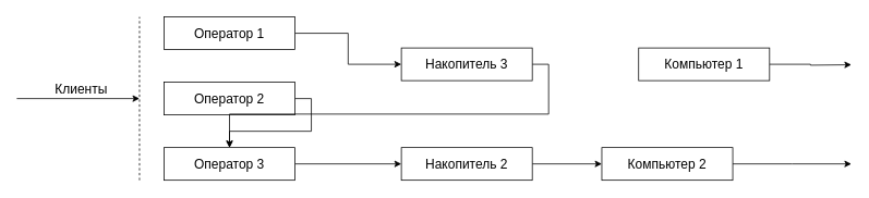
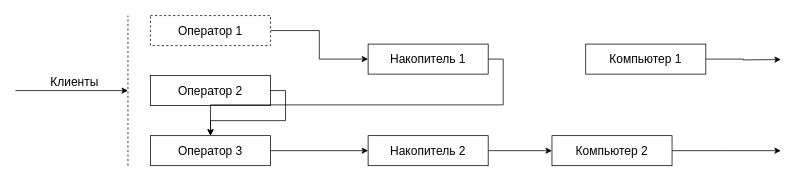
- <mxCell id="3" value="Оператор 1" style="rounded=0;whiteSpace=wrap;html=1;fontSize=16;" vertex="1" parent="1"><mxGeometry x="200" y="20" width="160" height="40" as="geometry" /></mxCell>
+ <mxCell id="3" value="Оператор 1" style="rounded=0;whiteSpace=wrap;html=1;fontSize=16;dashed=1;" vertex="1" parent="1"><mxGeometry x="200" y="20" width="160" height="40" as="geometry" /></mxCell>
- <mxCell id="12" value="Накопитель 3" style="rounded=0;whiteSpace=wrap;html=1;fontSize=16;" vertex="1" parent="1"><mxGeometry x="490" y="58" width="160" height="40" as="geometry" /></mxCell>
+ <mxCell id="12" value="Накопитель 1" style="rounded=0;whiteSpace=wrap;html=1;fontSize=16;" vertex="1" parent="1"><mxGeometry x="490" y="58" width="160" height="40" as="geometry" /></mxCell>
